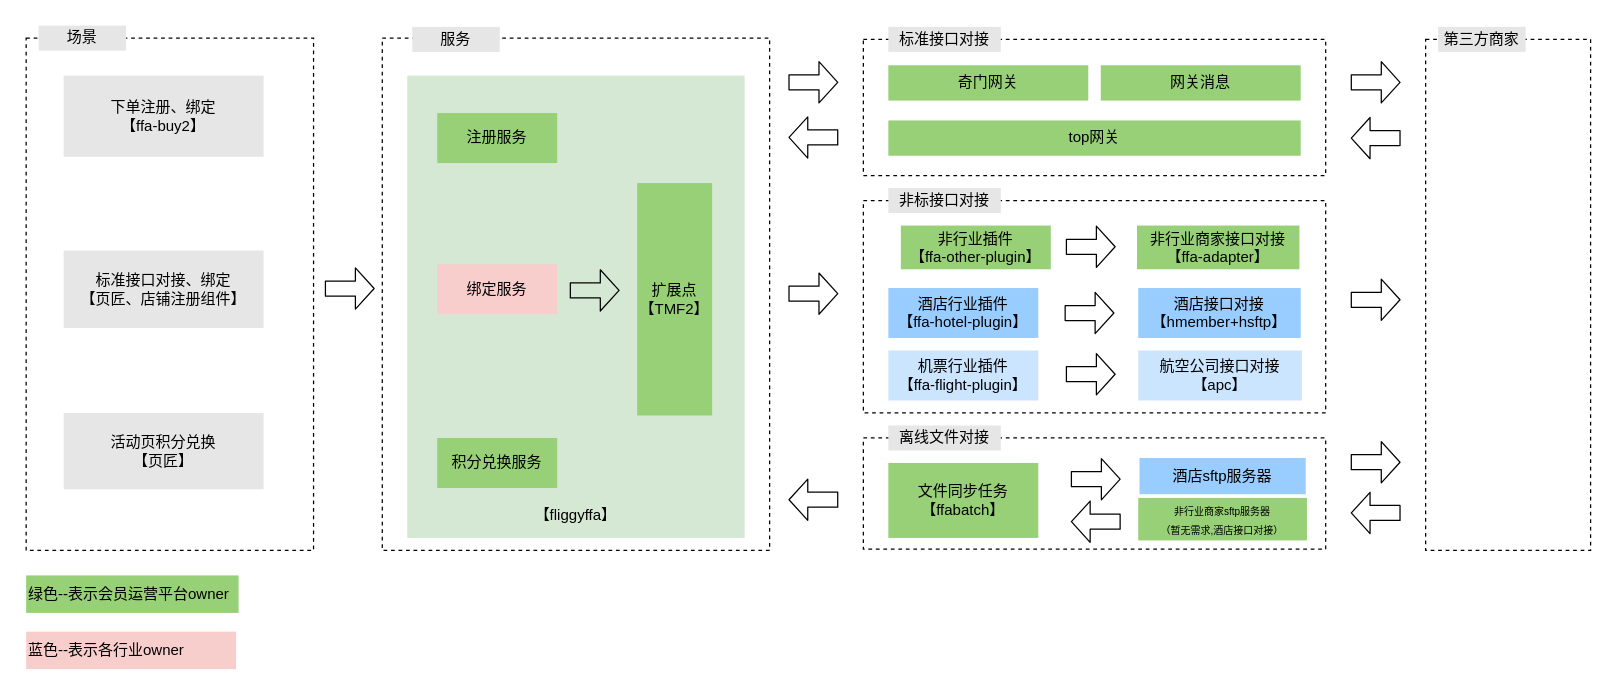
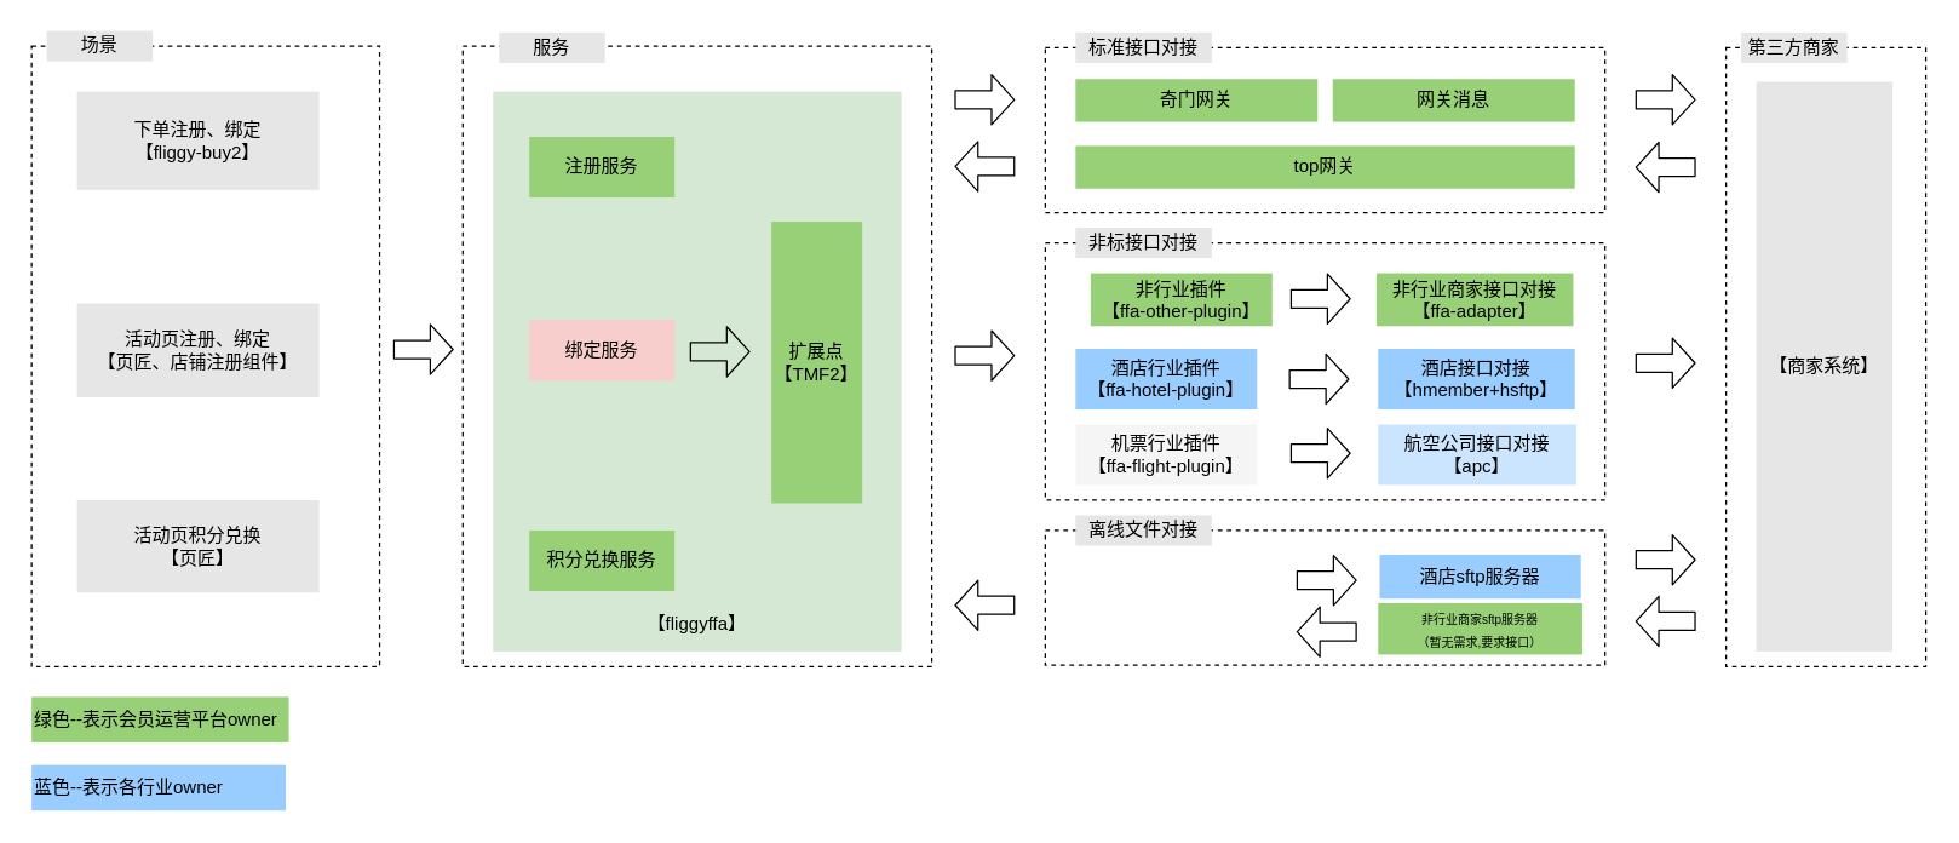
- <mxCell id="3" value="下单注册、绑定&lt;br&gt;【ffa-buy2】" style="rounded=0;whiteSpace=wrap;html=1;fillColor=#E6E6E6;strokeColor=none;" parent="1" vertex="1"><mxGeometry x="50" y="60" width="160" height="65" as="geometry" /></mxCell>
+ <mxCell id="3" value="下单注册、绑定&lt;br&gt;【fliggy-buy2】" style="rounded=0;whiteSpace=wrap;html=1;fillColor=#E6E6E6;strokeColor=none;" parent="1" vertex="1"><mxGeometry x="50" y="60" width="160" height="65" as="geometry" /></mxCell>
- <mxCell id="4" value="标准接口对接、绑定&lt;br&gt;【页匠、店铺注册组件】" style="rounded=0;whiteSpace=wrap;html=1;fillColor=#E6E6E6;strokeColor=none;" parent="1" vertex="1"><mxGeometry x="50" y="200" width="160" height="62" as="geometry" /></mxCell>
+ <mxCell id="4" value="活动页注册、绑定&lt;br&gt;【页匠、店铺注册组件】" style="rounded=0;whiteSpace=wrap;html=1;fillColor=#E6E6E6;strokeColor=none;" parent="1" vertex="1"><mxGeometry x="50" y="200" width="160" height="62" as="geometry" /></mxCell>
+ <mxCell id="24" value="【商家系统】" style="rounded=0;whiteSpace=wrap;html=1;fillColor=#E6E6E6;strokeColor=none;" parent="1" vertex="1"><mxGeometry x="1160" y="53.5" width="90" height="376.5" as="geometry" /></mxCell>
- <mxCell id="35" value="机票行业插件&lt;br&gt;【ffa-flight-plugin】" style="rounded=0;whiteSpace=wrap;html=1;fillColor=#CCE5FF;strokeColor=none;" parent="1" vertex="1"><mxGeometry x="710" y="280" width="120" height="40" as="geometry" /></mxCell>
+ <mxCell id="35" value="机票行业插件&lt;br&gt;【ffa-flight-plugin】" style="rounded=0;whiteSpace=wrap;html=1;fillColor=#f5f5f5;strokeColor=none;" parent="1" vertex="1"><mxGeometry x="710" y="280" width="120" height="40" as="geometry" /></mxCell>
- <mxCell id="43" value="文件同步任务&lt;br&gt;【ffabatch】" style="rounded=0;whiteSpace=wrap;html=1;fillColor=#97D077;strokeColor=none;" parent="1" vertex="1"><mxGeometry x="710" y="370" width="120" height="60" as="geometry" /></mxCell>
- <mxCell id="53" value="&lt;font style=&quot;font-size: 8px&quot;&gt;非行业商家sftp服务器&lt;br&gt;（暂无需求,酒店接口对接）&lt;/font&gt;" style="rounded=0;whiteSpace=wrap;html=1;fillColor=#97D077;strokeColor=none;" parent="1" vertex="1"><mxGeometry x="910" y="398" width="135" height="34" as="geometry" /></mxCell>
+ <mxCell id="53" value="&lt;font style=&quot;font-size: 8px&quot;&gt;非行业商家sftp服务器&lt;br&gt;（暂无需求,要求接口）&lt;/font&gt;" style="rounded=0;whiteSpace=wrap;html=1;fillColor=#97D077;strokeColor=none;" parent="1" vertex="1"><mxGeometry x="910" y="398" width="135" height="34" as="geometry" /></mxCell>
- <mxCell id="49" value="蓝色--表示各行业owner" style="rounded=0;whiteSpace=wrap;html=1;fillColor=#f8cecc;strokeColor=none;align=left;" parent="1" vertex="1"><mxGeometry x="20" y="505" width="168" height="30" as="geometry" /></mxCell>
+ <mxCell id="49" value="蓝色--表示各行业owner" style="rounded=0;whiteSpace=wrap;html=1;fillColor=#99CCFF;strokeColor=none;align=left;" parent="1" vertex="1"><mxGeometry x="20" y="505" width="168" height="30" as="geometry" /></mxCell>
